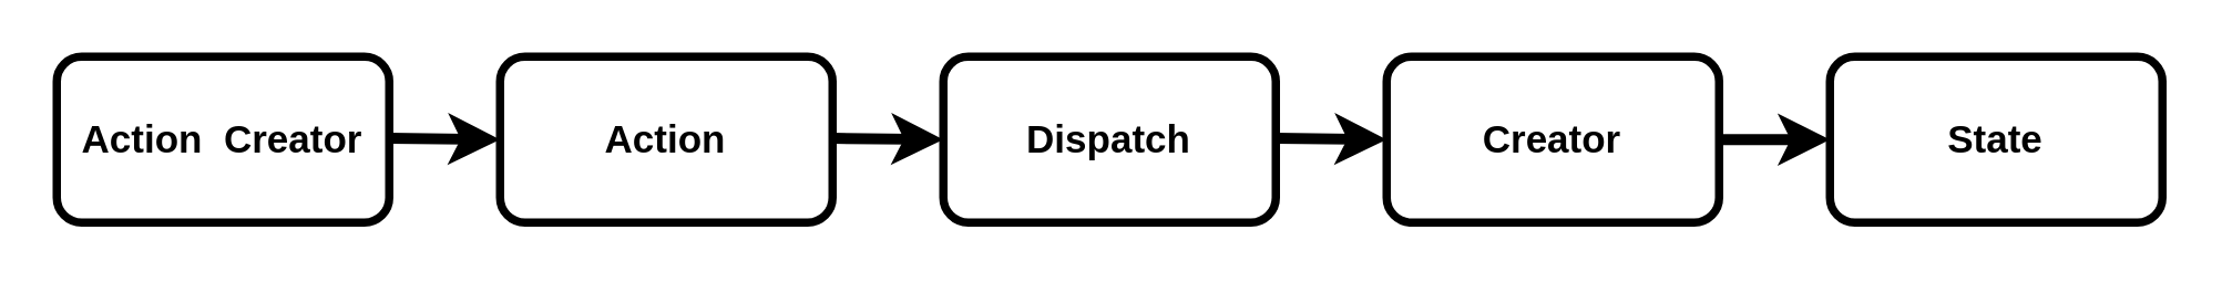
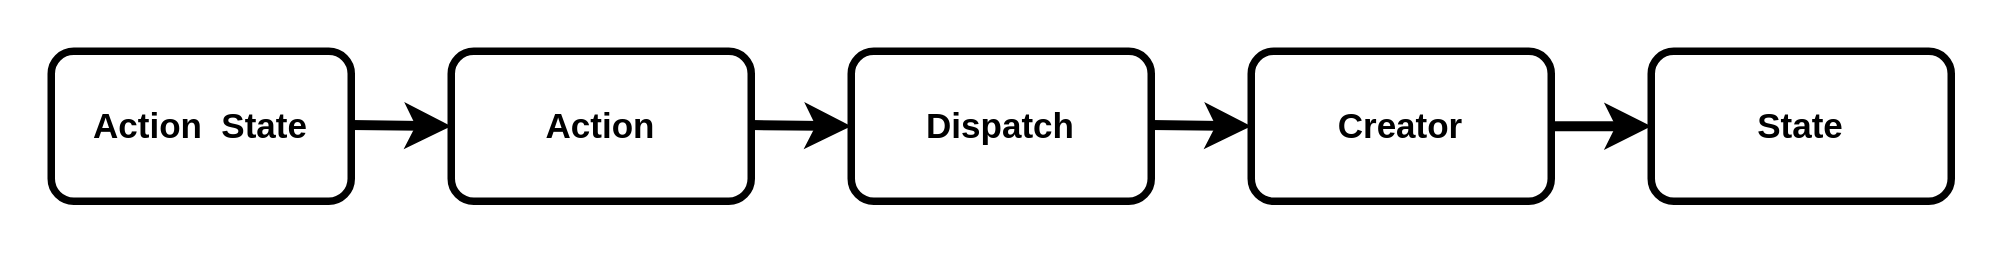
- <mxCell id="2" value="Action &amp;nbsp;Creator" style="rounded=1;whiteSpace=wrap;html=1;strokeWidth=3;fillColor=none;fontStyle=1;fontSize=14;" vertex="1" parent="1"><mxGeometry x="20" y="20" width="120" height="60" as="geometry" /></mxCell>
+ <mxCell id="2" value="Action &amp;nbsp;State" style="rounded=1;whiteSpace=wrap;html=1;strokeWidth=3;fillColor=none;fontStyle=1;fontSize=14;" vertex="1" parent="1"><mxGeometry x="20" y="20" width="120" height="60" as="geometry" /></mxCell>
